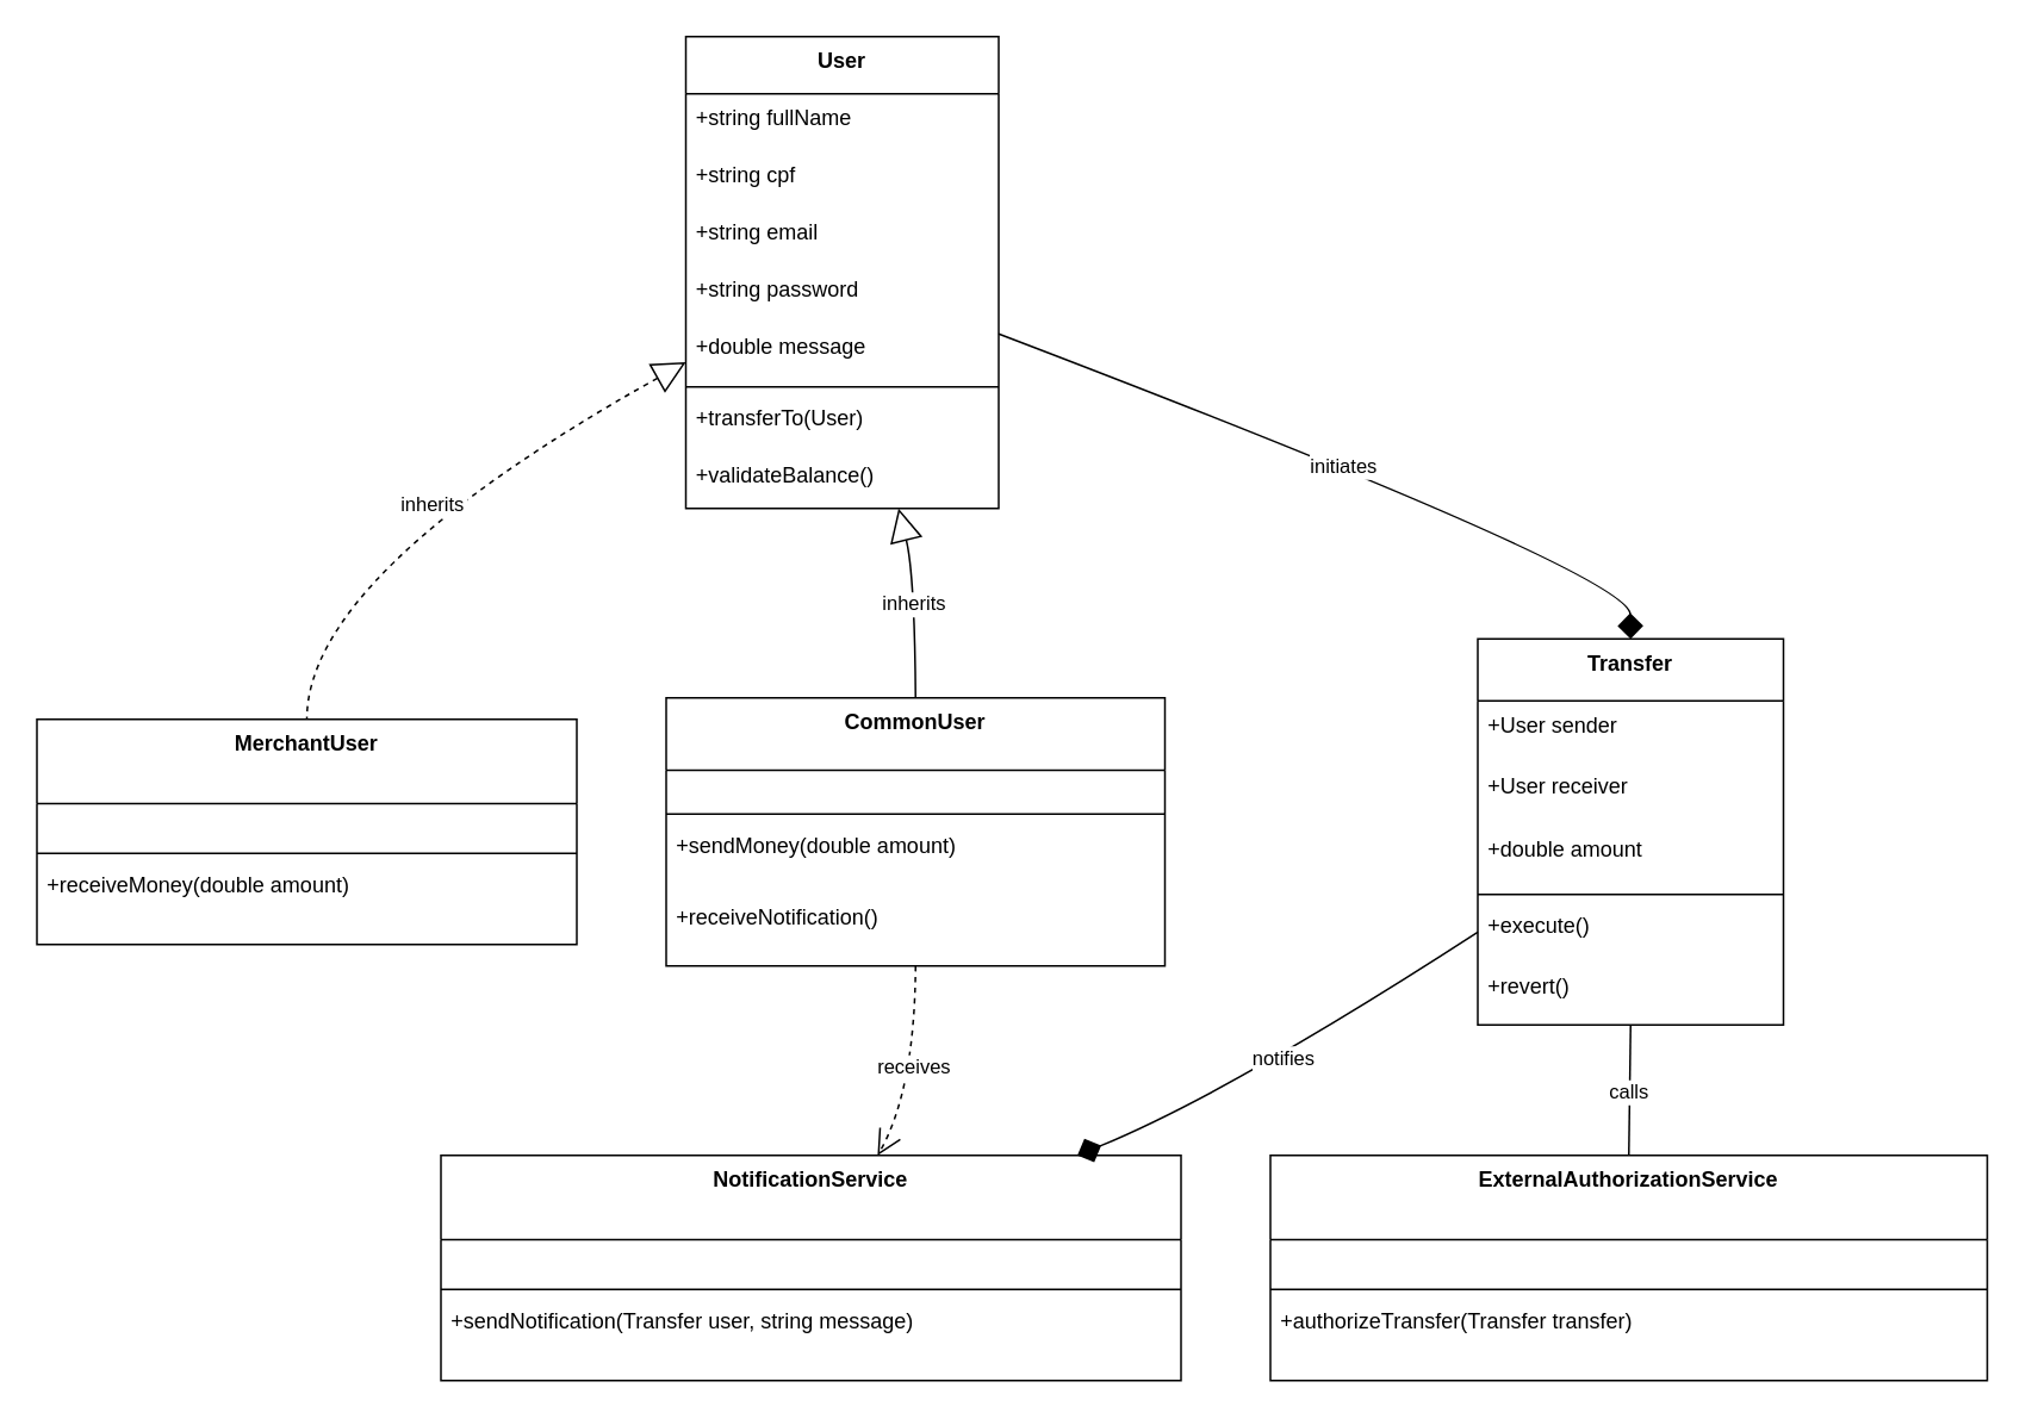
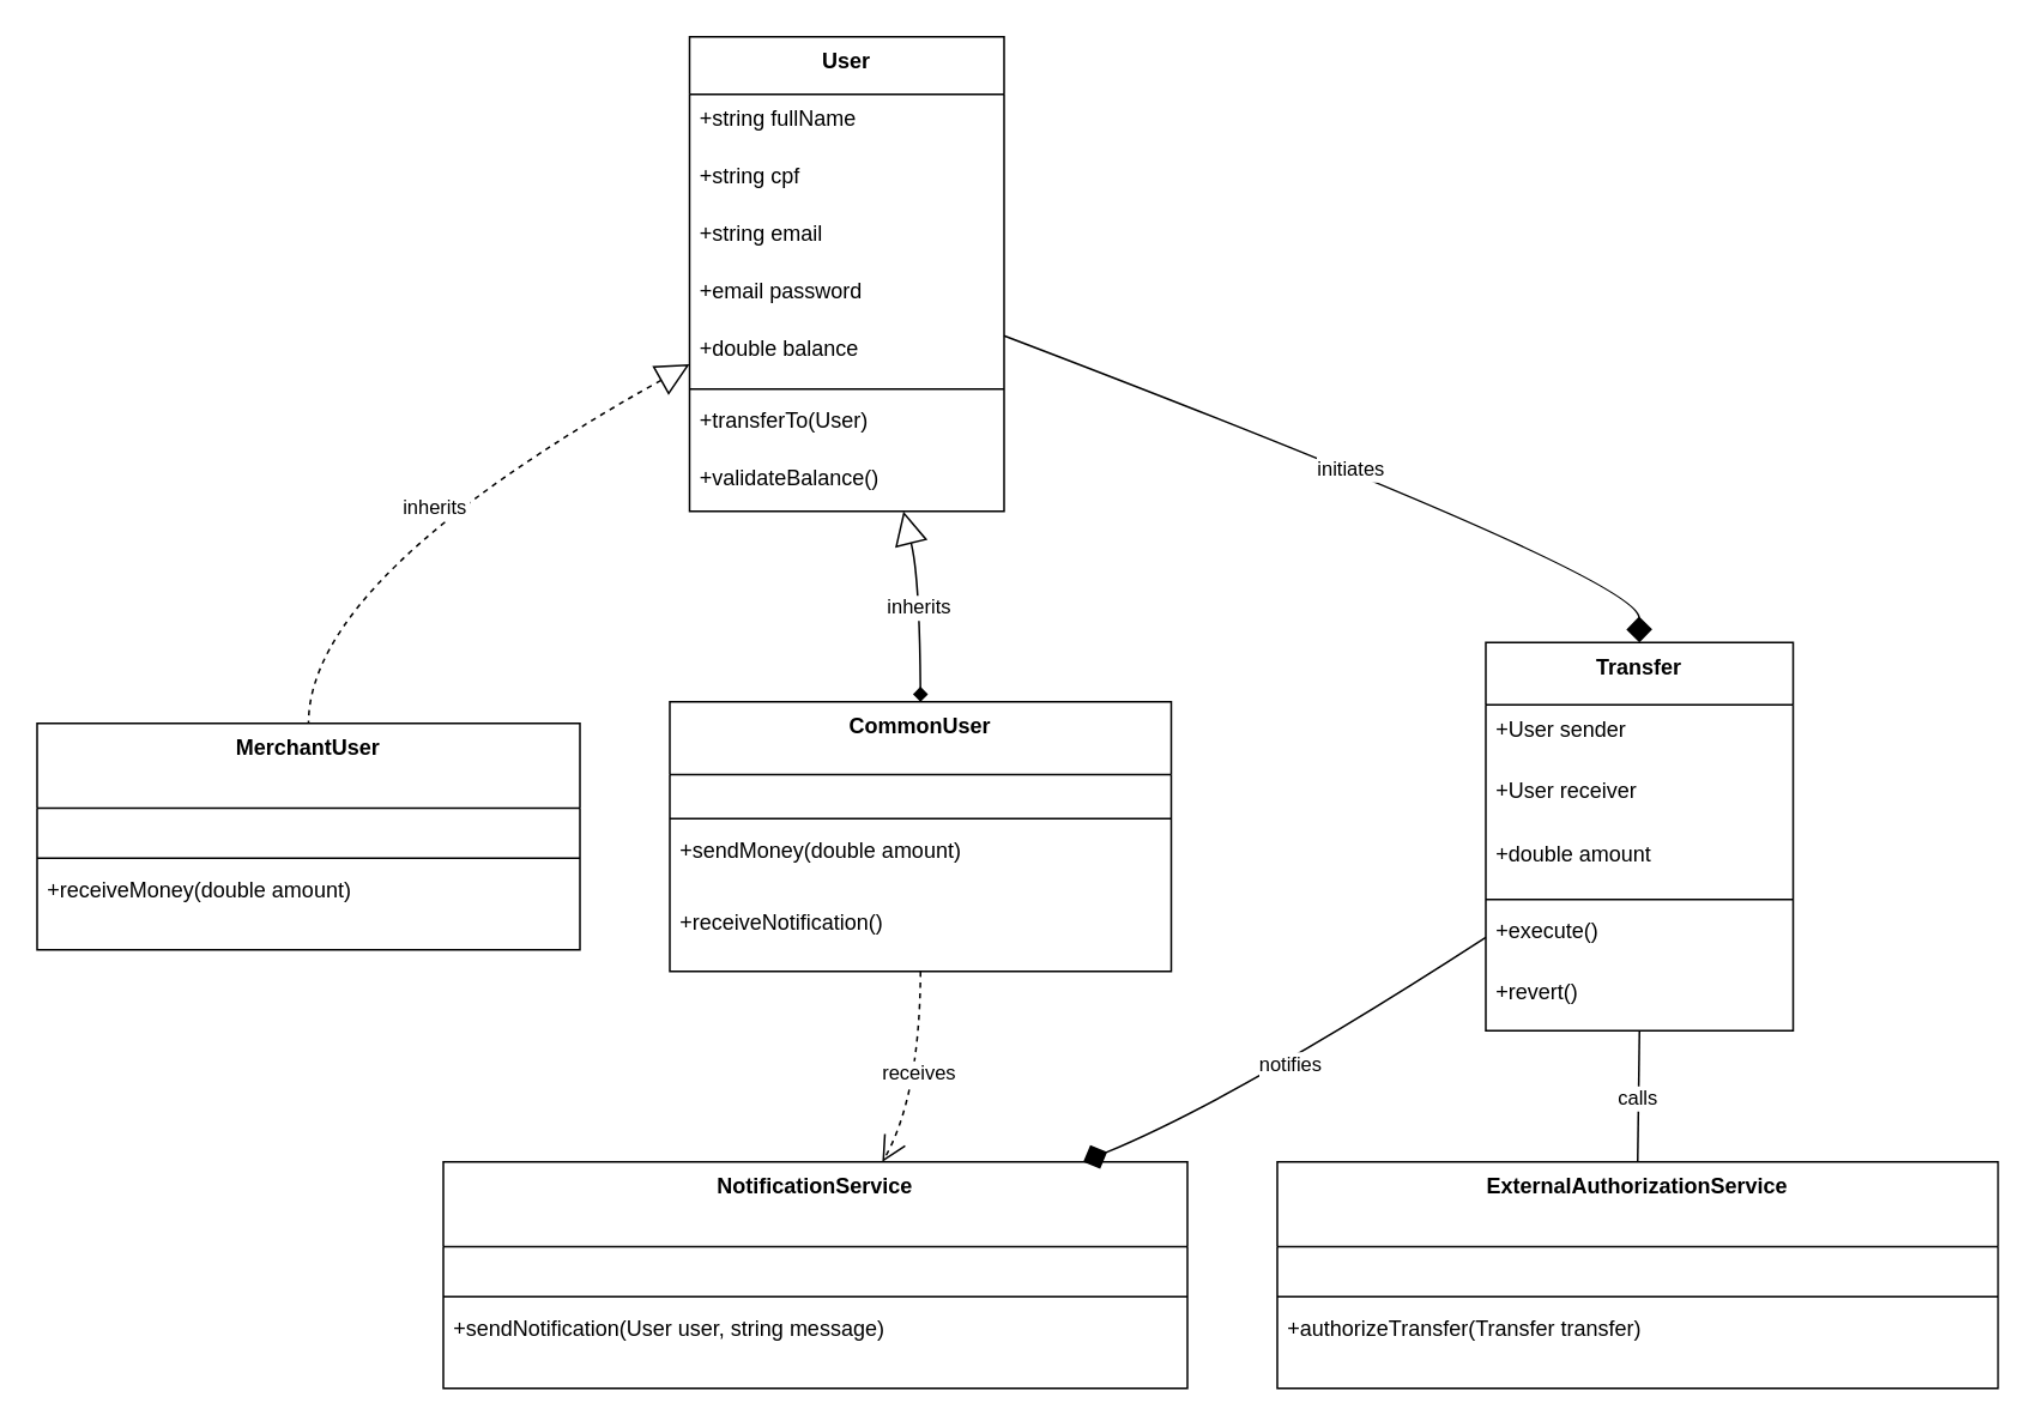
- <mxCell id="6" value="+string password" style="text;strokeColor=none;fillColor=none;align=left;verticalAlign=top;spacingLeft=4;spacingRight=4;overflow=hidden;rotatable=0;points=[[0,0.5],[1,0.5]];portConstraint=eastwest;" parent="2" vertex="1"><mxGeometry y="128" width="175" height="32" as="geometry" /></mxCell>
+ <mxCell id="6" value="+email password" style="text;strokeColor=none;fillColor=none;align=left;verticalAlign=top;spacingLeft=4;spacingRight=4;overflow=hidden;rotatable=0;points=[[0,0.5],[1,0.5]];portConstraint=eastwest;" parent="2" vertex="1"><mxGeometry y="128" width="175" height="32" as="geometry" /></mxCell>
- <mxCell id="7" value="+double message" style="text;strokeColor=none;fillColor=none;align=left;verticalAlign=top;spacingLeft=4;spacingRight=4;overflow=hidden;rotatable=0;points=[[0,0.5],[1,0.5]];portConstraint=eastwest;" parent="2" vertex="1"><mxGeometry y="160" width="175" height="32" as="geometry" /></mxCell>
+ <mxCell id="7" value="+double balance" style="text;strokeColor=none;fillColor=none;align=left;verticalAlign=top;spacingLeft=4;spacingRight=4;overflow=hidden;rotatable=0;points=[[0,0.5],[1,0.5]];portConstraint=eastwest;" parent="2" vertex="1"><mxGeometry y="160" width="175" height="32" as="geometry" /></mxCell>
- <mxCell id="31" value="inherits" style="curved=1;startArrow=block;startSize=16;startFill=0;endArrow=none;exitX=0.68;exitY=1;entryX=0.5;entryY=0;" parent="1" source="2" target="11" edge="1"><mxGeometry relative="1" as="geometry"><Array as="points"><mxPoint x="511" y="321" /></Array></mxGeometry></mxCell>
+ <mxCell id="31" value="inherits" style="curved=1;startArrow=block;startSize=16;startFill=0;endArrow=diamond;exitX=0.68;exitY=1;entryX=0.5;entryY=0;" parent="1" source="2" target="11" edge="1"><mxGeometry relative="1" as="geometry"><Array as="points"><mxPoint x="511" y="321" /></Array></mxGeometry></mxCell>
- <mxCell id="27" value="+sendNotification(Transfer user, string message)" style="text;strokeColor=none;fillColor=none;align=left;verticalAlign=top;spacingLeft=4;spacingRight=4;overflow=hidden;rotatable=0;points=[[0,0.5],[1,0.5]];portConstraint=eastwest;" parent="25" vertex="1"><mxGeometry y="79" width="414" height="47" as="geometry" /></mxCell>
+ <mxCell id="27" value="+sendNotification(User user, string message)" style="text;strokeColor=none;fillColor=none;align=left;verticalAlign=top;spacingLeft=4;spacingRight=4;overflow=hidden;rotatable=0;points=[[0,0.5],[1,0.5]];portConstraint=eastwest;" parent="25" vertex="1"><mxGeometry y="79" width="414" height="47" as="geometry" /></mxCell>
